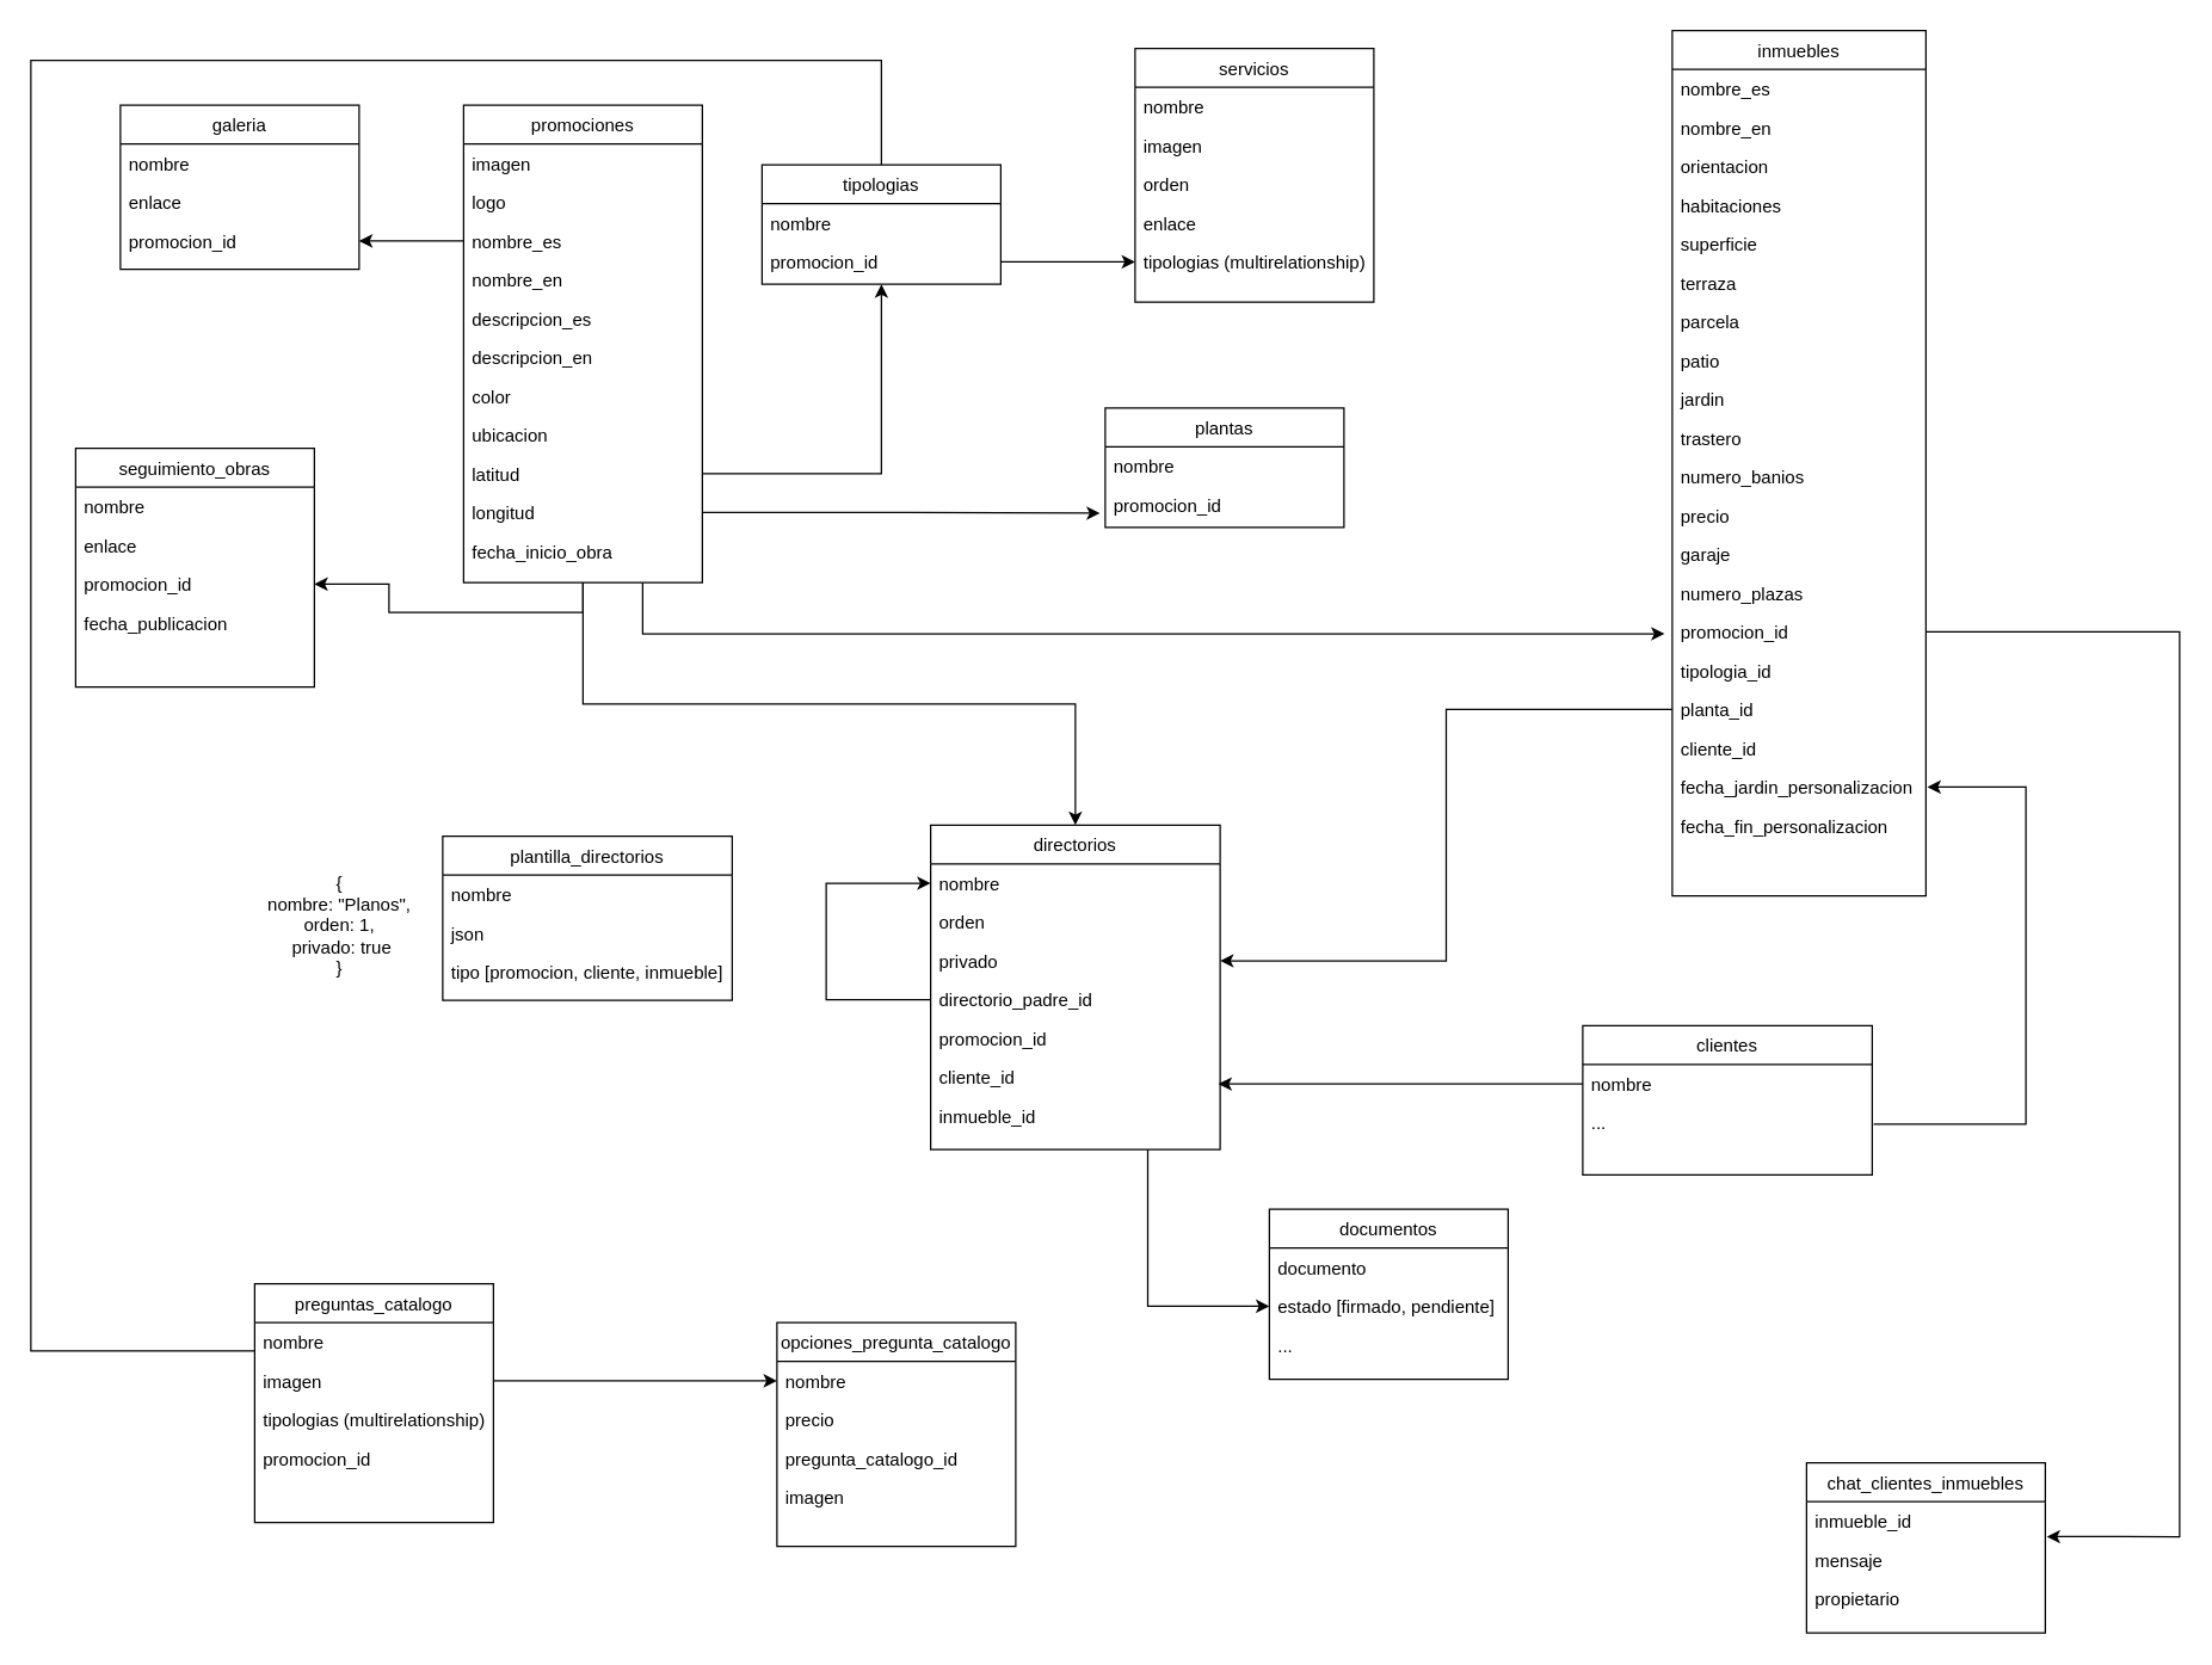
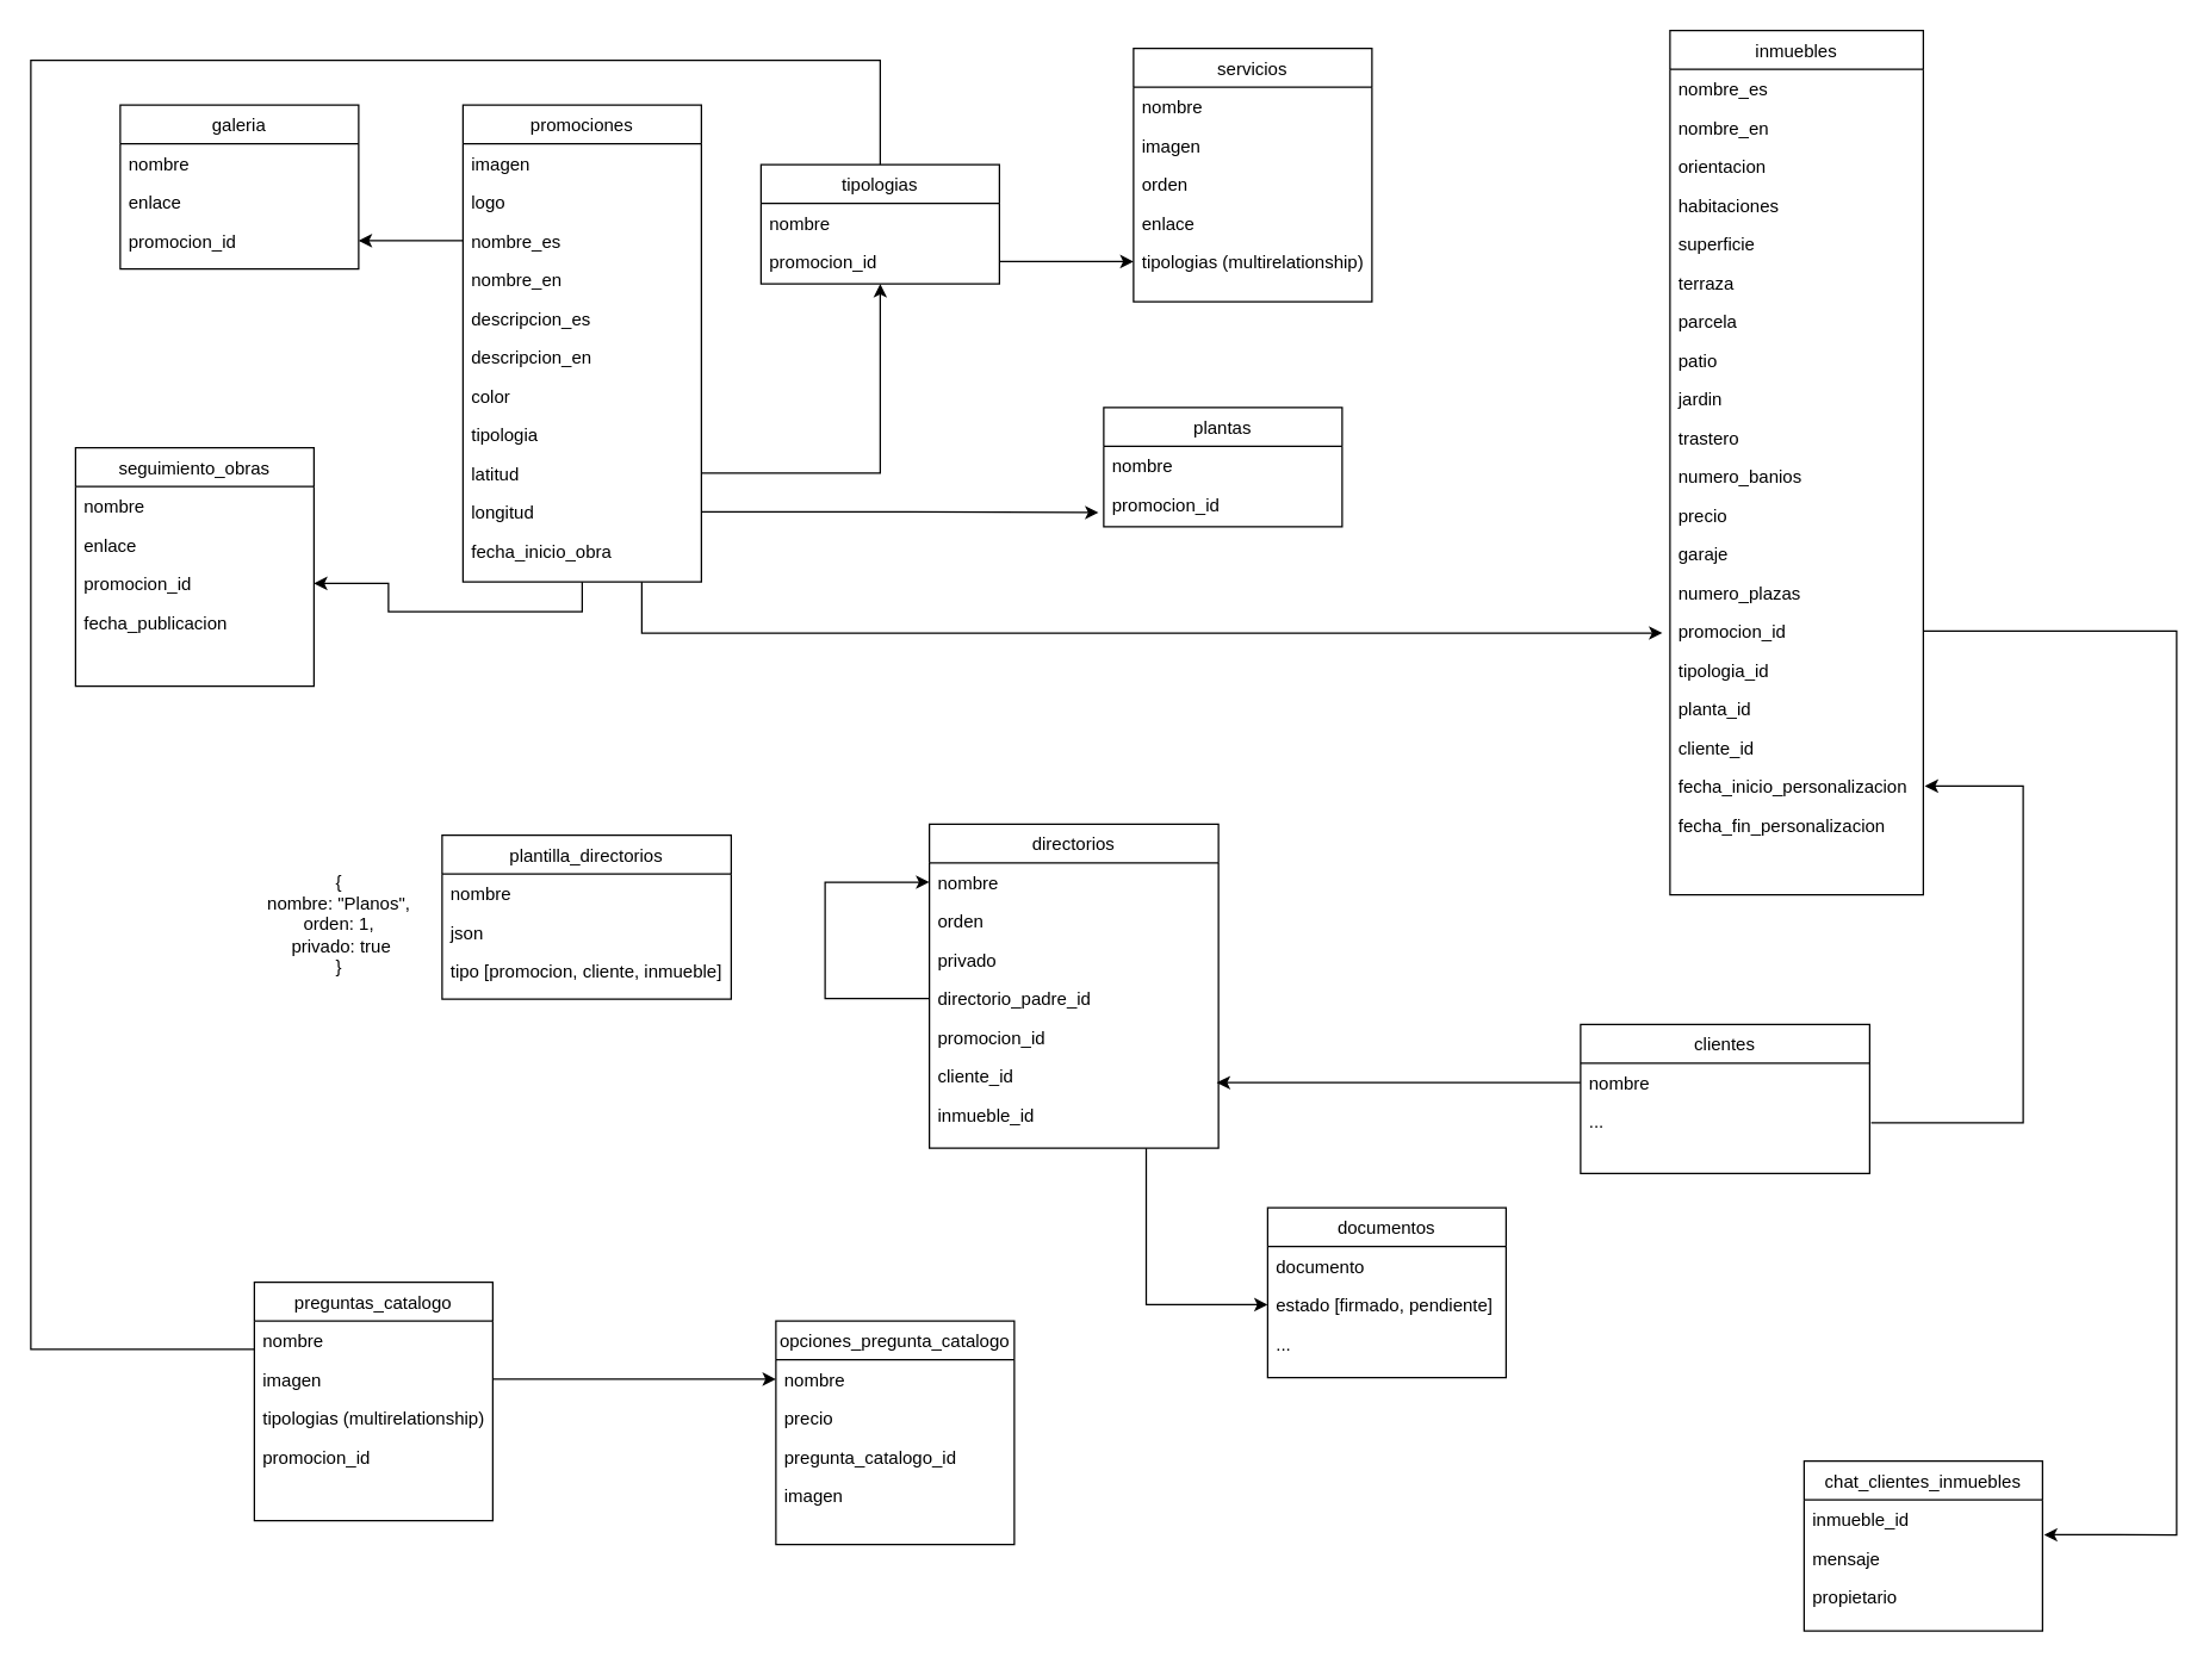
- <mxCell id="13" value="ubicacion" style="text;align=left;verticalAlign=top;spacingLeft=4;spacingRight=4;overflow=hidden;rotatable=0;points=[[0,0.5],[1,0.5]];portConstraint=eastwest;rounded=0;shadow=0;html=0;" parent="5" vertex="1"><mxGeometry y="208" width="160" height="26" as="geometry" /></mxCell>
+ <mxCell id="13" value="tipologia" style="text;align=left;verticalAlign=top;spacingLeft=4;spacingRight=4;overflow=hidden;rotatable=0;points=[[0,0.5],[1,0.5]];portConstraint=eastwest;rounded=0;shadow=0;html=0;" parent="5" vertex="1"><mxGeometry y="208" width="160" height="26" as="geometry" /></mxCell>
- <mxCell id="4" style="edgeStyle=orthogonalEdgeStyle;rounded=0;orthogonalLoop=1;jettySize=auto;html=1;exitX=0.5;exitY=1;exitDx=0;exitDy=0;" edge="1" parent="1" source="5" target="65"><mxGeometry relative="1" as="geometry" /></mxCell>
- <mxCell id="36" value="fecha_jardin_personalizacion" style="text;align=left;verticalAlign=top;spacingLeft=4;spacingRight=4;overflow=hidden;rotatable=0;points=[[0,0.5],[1,0.5]];portConstraint=eastwest;rounded=0;shadow=0;html=0;" vertex="1" parent="17"><mxGeometry y="494" width="170" height="26" as="geometry" /></mxCell>
+ <mxCell id="36" value="fecha_inicio_personalizacion" style="text;align=left;verticalAlign=top;spacingLeft=4;spacingRight=4;overflow=hidden;rotatable=0;points=[[0,0.5],[1,0.5]];portConstraint=eastwest;rounded=0;shadow=0;html=0;" vertex="1" parent="17"><mxGeometry y="494" width="170" height="26" as="geometry" /></mxCell>
- <mxCell id="78" style="edgeStyle=orthogonalEdgeStyle;rounded=0;orthogonalLoop=1;jettySize=auto;html=1;exitX=0;exitY=0.5;exitDx=0;exitDy=0;" edge="1" parent="1" source="34" target="69"><mxGeometry relative="1" as="geometry" /></mxCell>
